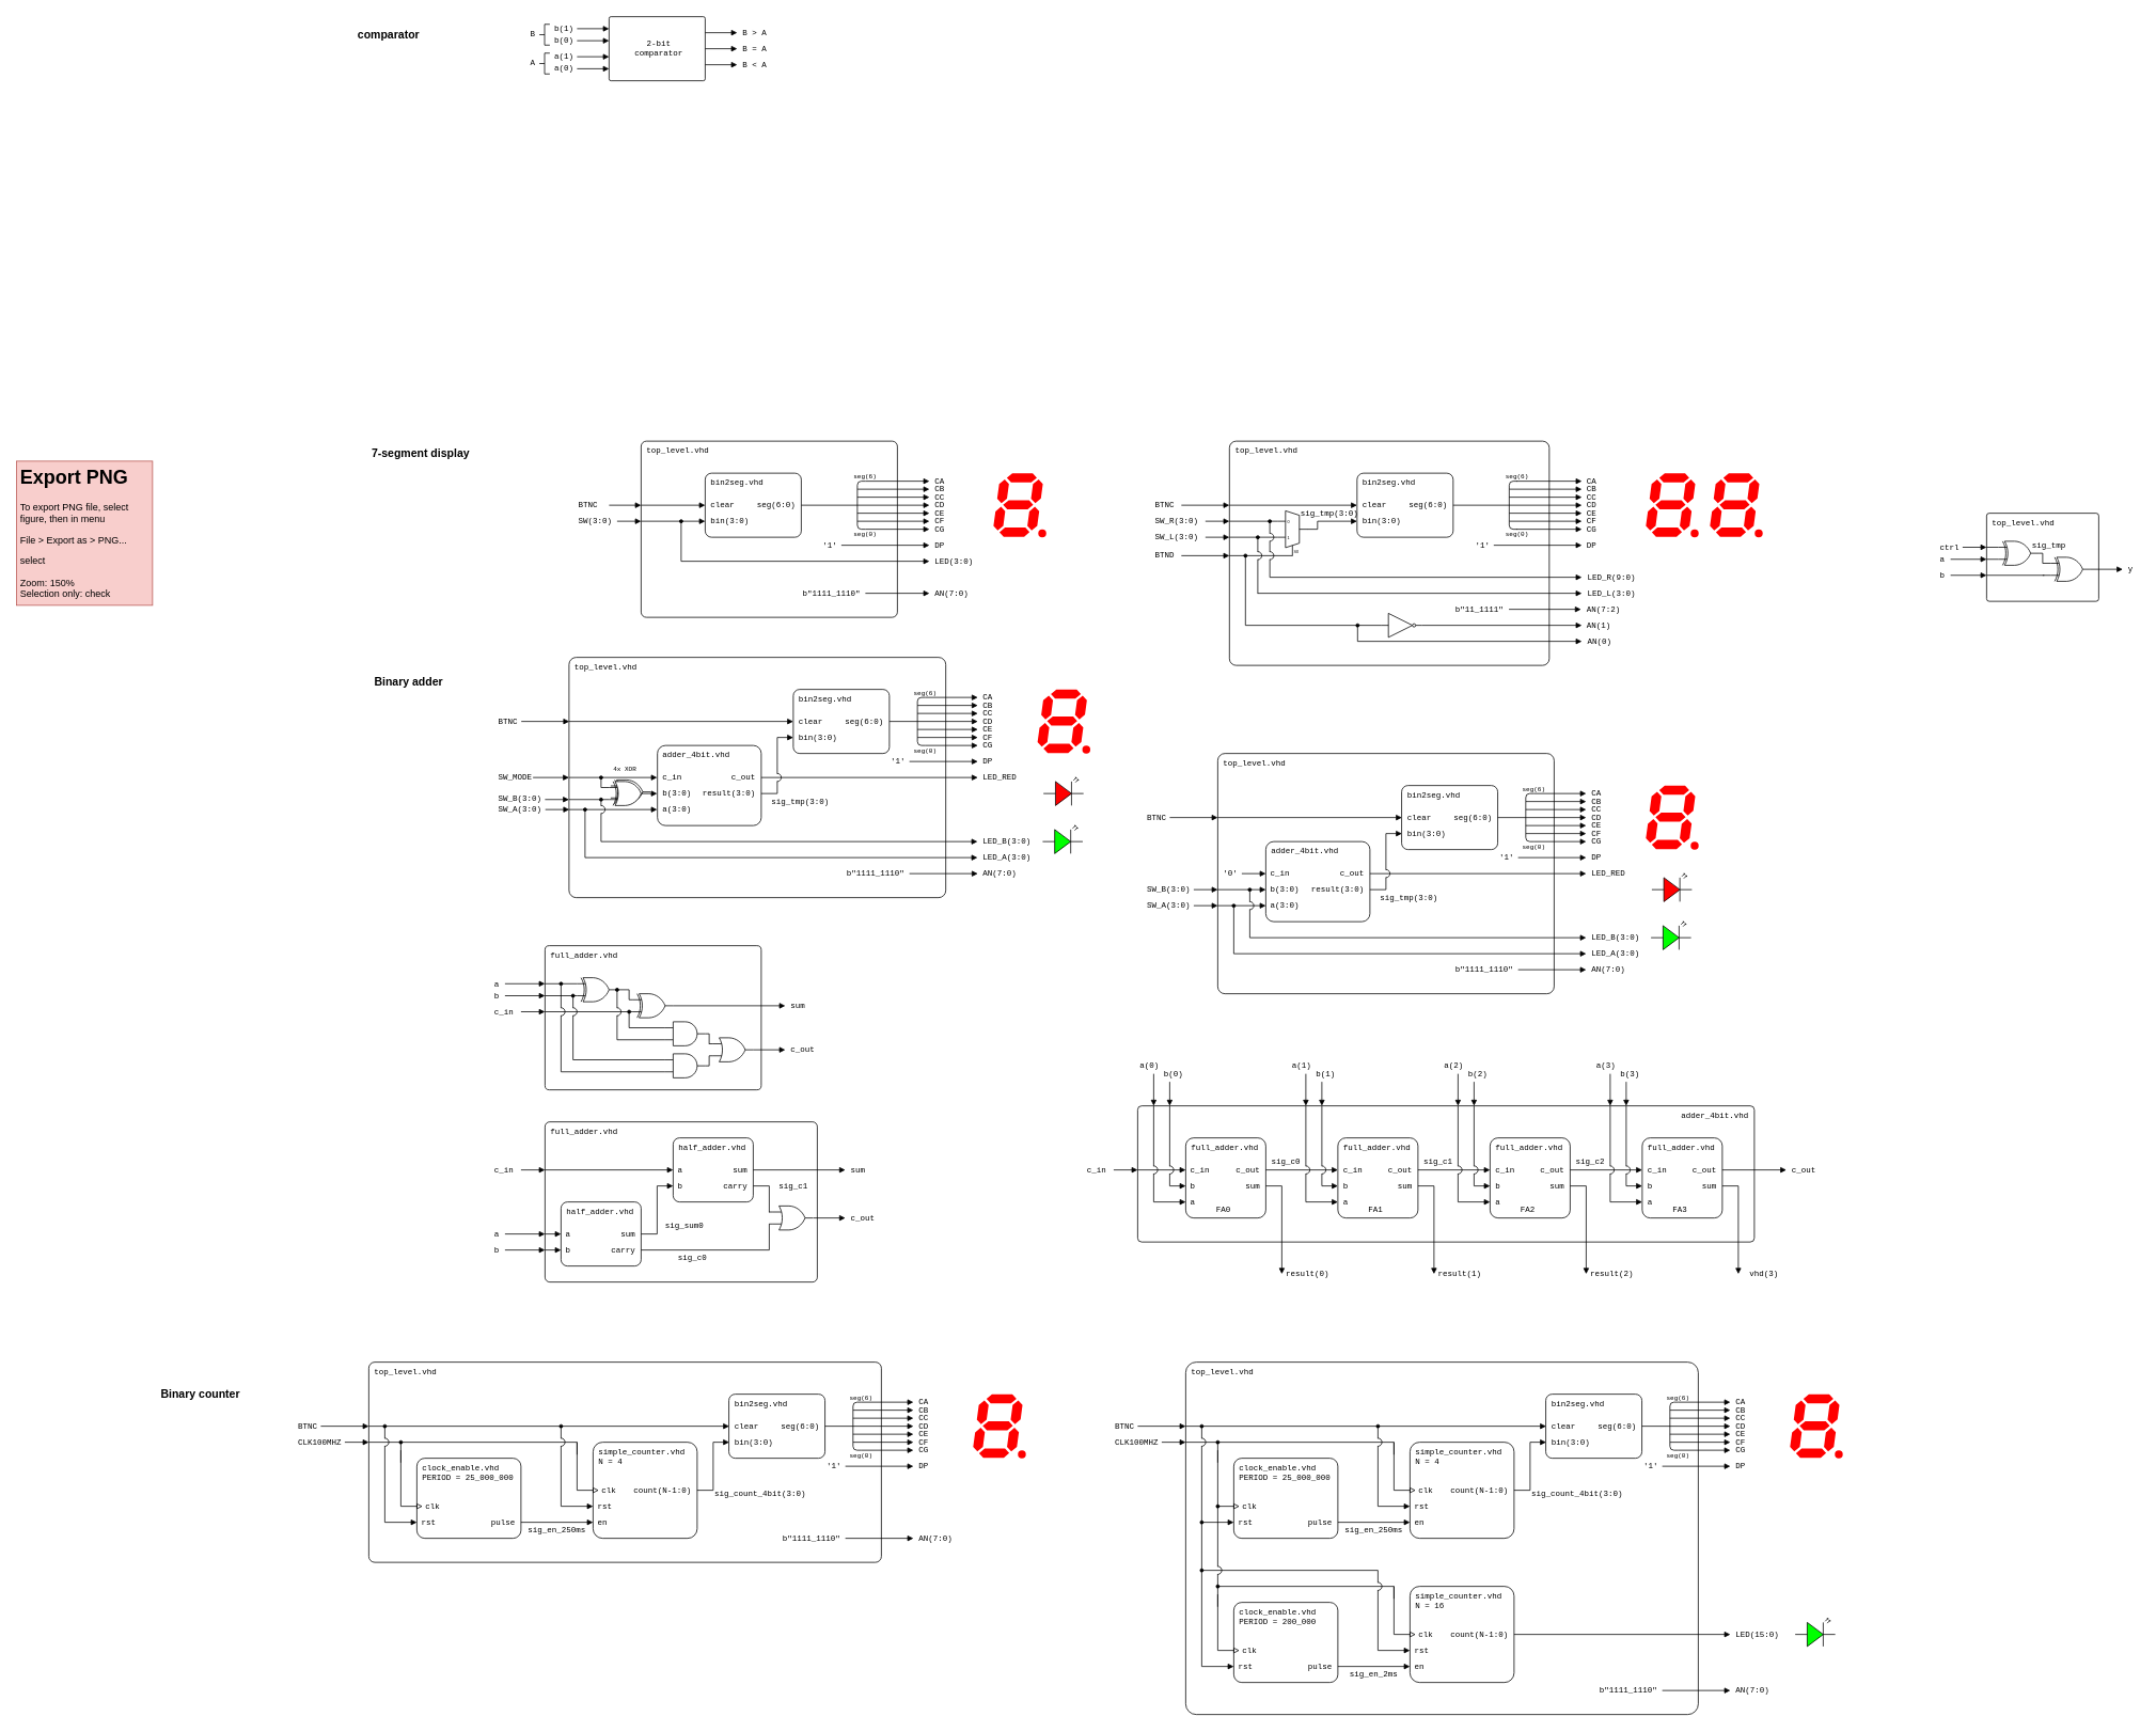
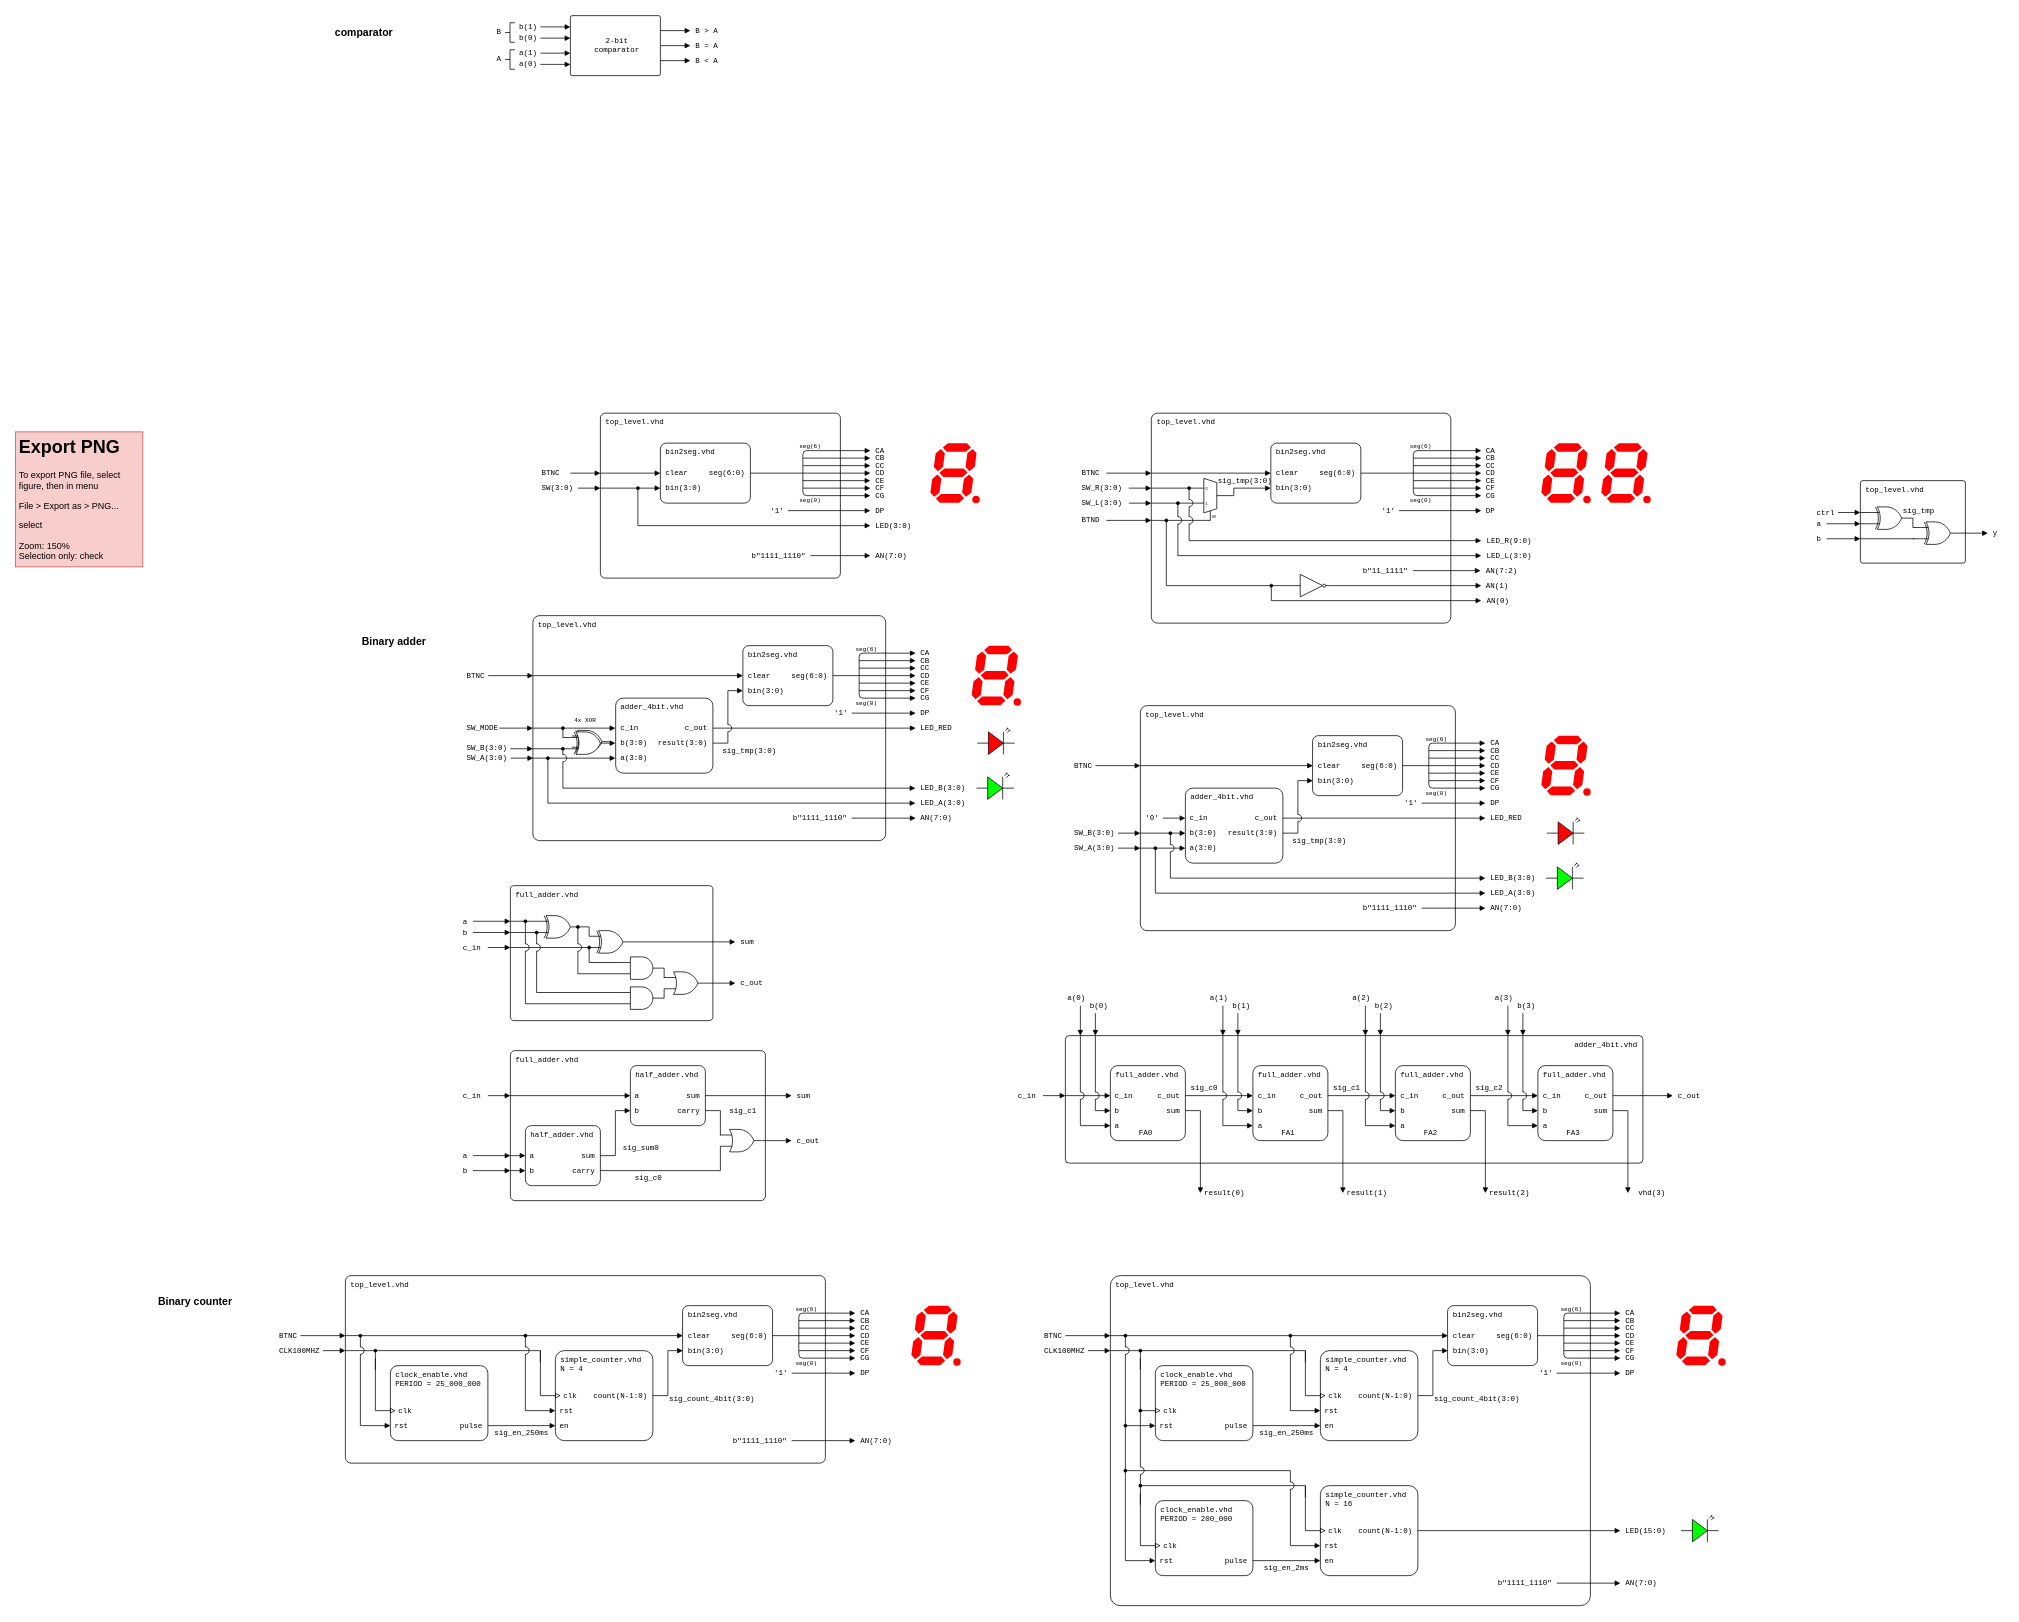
- <mxCell id="257" value="7-segment display" style="text;html=1;align=center;verticalAlign=middle;whiteSpace=wrap;rounded=0;connectable=0;fontSize=14;fontStyle=1" parent="1" vertex="1"><mxGeometry x="440" y="550" width="170" height="30" as="geometry" /></mxCell>
- <mxCell id="258" value="Binary adder" style="text;html=1;align=center;verticalAlign=middle;whiteSpace=wrap;rounded=0;connectable=0;fontSize=14;fontStyle=1" parent="1" vertex="1"><mxGeometry x="425" y="835" width="170" height="30" as="geometry" /></mxCell>
+ <mxCell id="258" value="Binary adder" style="text;html=1;align=center;verticalAlign=middle;whiteSpace=wrap;rounded=0;connectable=0;fontSize=14;fontStyle=1" parent="1" vertex="1"><mxGeometry x="440" y="840" width="170" height="30" as="geometry" /></mxCell>
- <mxCell id="471" value="Binary counter" style="text;html=1;align=center;verticalAlign=middle;whiteSpace=wrap;rounded=0;connectable=0;fontSize=14;fontStyle=1" vertex="1" parent="1"><mxGeometry x="190" y="1725" width="120" height="30" as="geometry" /></mxCell>
+ <mxCell id="471" value="Binary counter" style="text;html=1;align=center;verticalAlign=middle;whiteSpace=wrap;rounded=0;connectable=0;fontSize=14;fontStyle=1" vertex="1" parent="1"><mxGeometry x="200" y="1720" width="120" height="30" as="geometry" /></mxCell>
